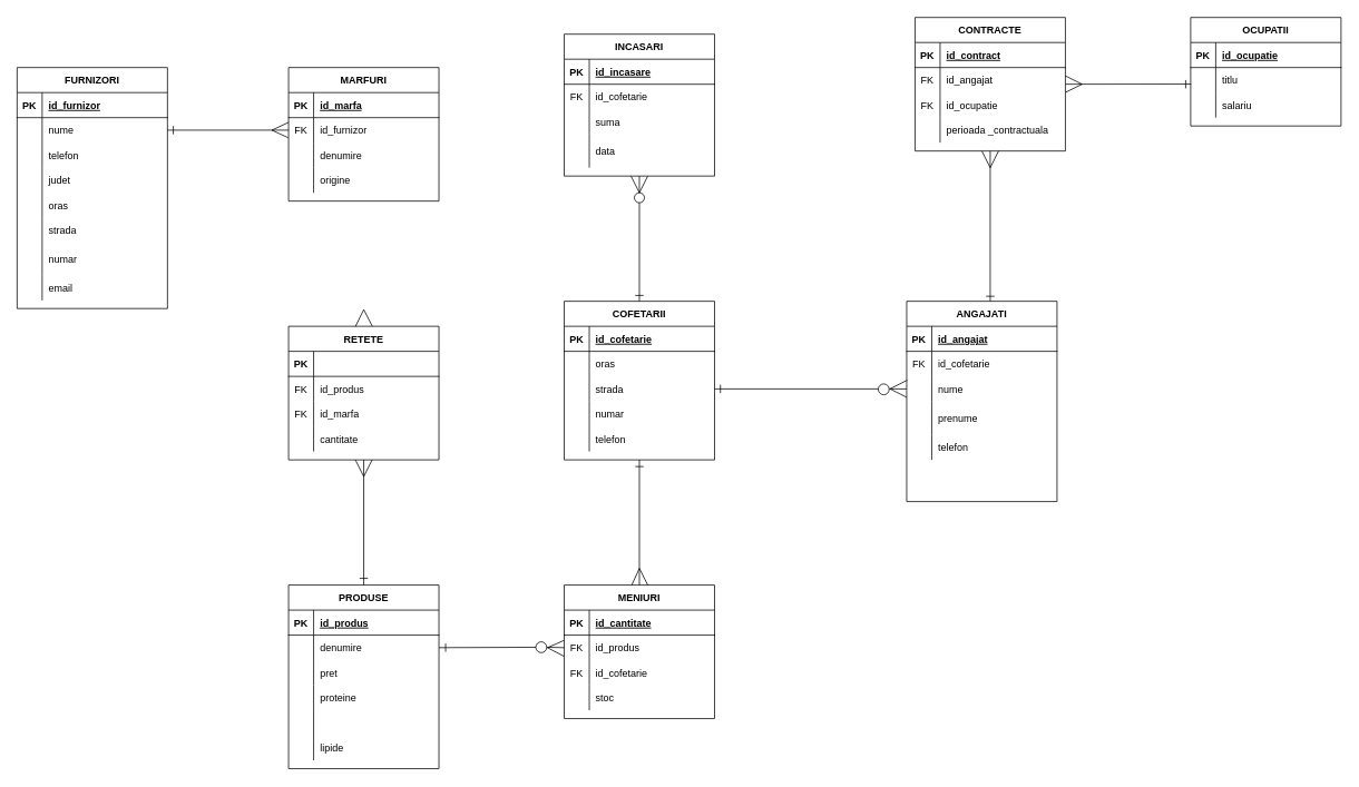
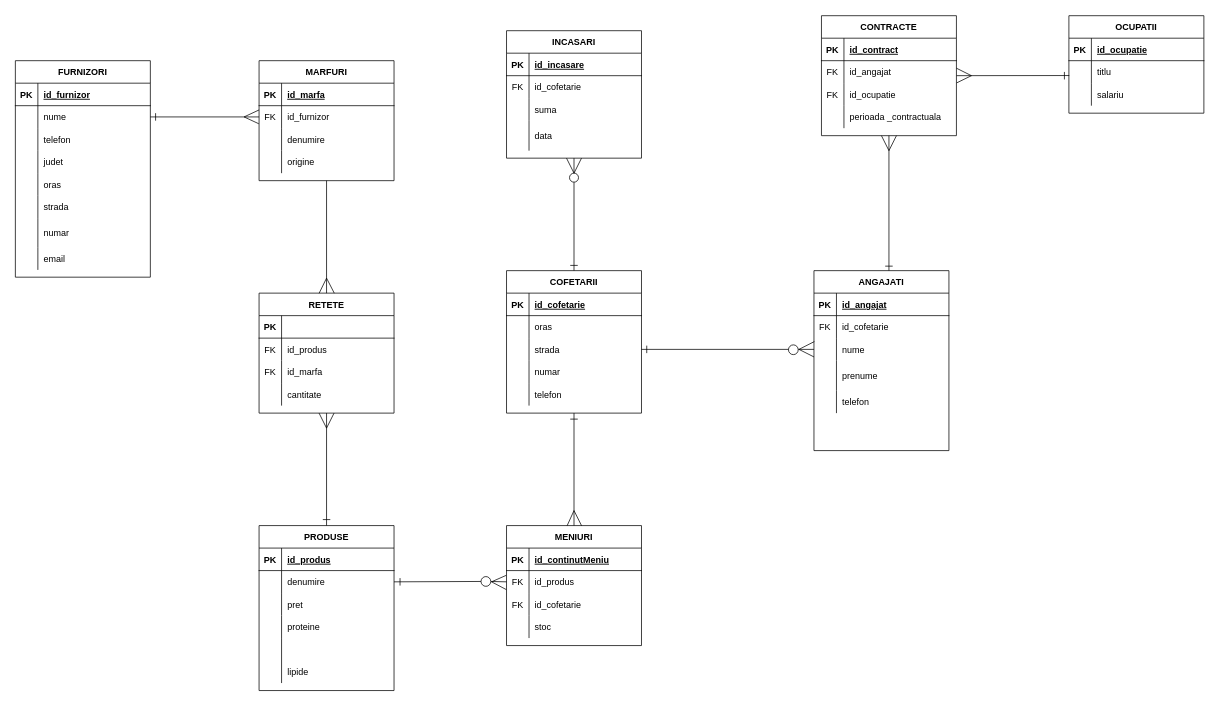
+ <mxCell id="155" value="" style="endArrow=none;html=1;entryX=0.5;entryY=0;entryDx=0;entryDy=0;exitX=0.5;exitY=1;exitDx=0;exitDy=0;" parent="1" source="49" target="141" edge="1"><mxGeometry width="50" height="50" relative="1" as="geometry"><mxPoint x="795" y="240" as="sourcePoint" /><mxPoint x="795" y="390" as="targetPoint" /></mxGeometry></mxCell>
- <mxCell id="131" value="id_cantitate" style="shape=partialRectangle;connectable=0;fillColor=none;top=0;left=0;bottom=0;right=0;align=left;spacingLeft=6;fontStyle=5;overflow=hidden;" parent="129" vertex="1"><mxGeometry x="30" width="150" height="30" as="geometry" /></mxCell>
+ <mxCell id="131" value="id_continutMeniu" style="shape=partialRectangle;connectable=0;fillColor=none;top=0;left=0;bottom=0;right=0;align=left;spacingLeft=6;fontStyle=5;overflow=hidden;" parent="129" vertex="1"><mxGeometry x="30" width="150" height="30" as="geometry" /></mxCell>
